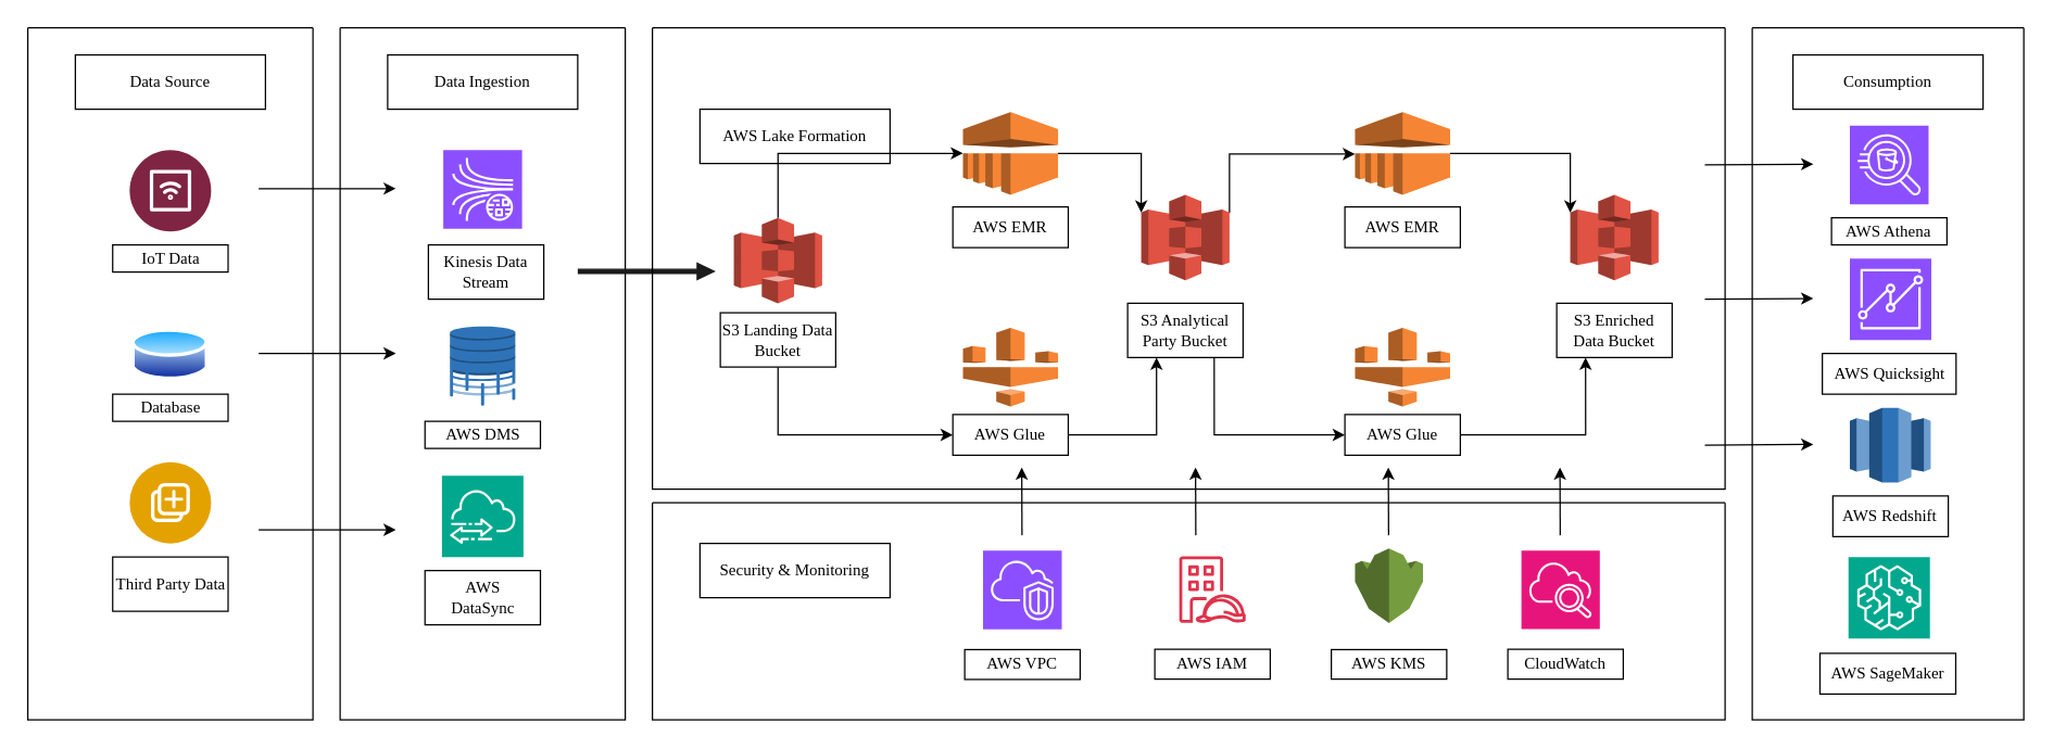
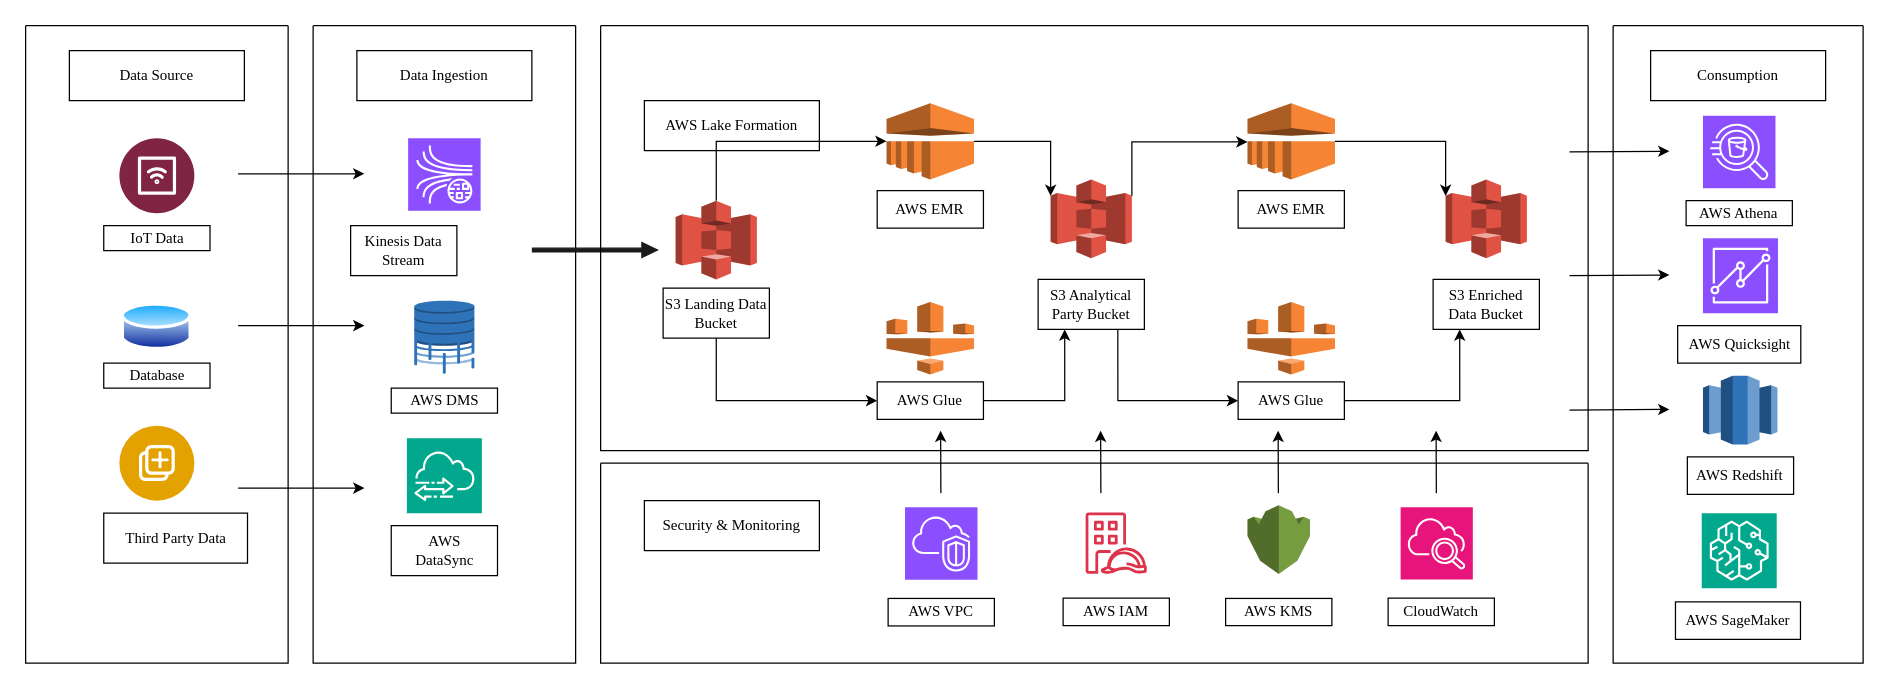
- <mxCell id="12" value="&lt;font face=&quot;Georgia&quot;&gt;Kinesis Data Stream&lt;/font&gt;" style="whiteSpace=wrap;html=1;" parent="10" vertex="1"><mxGeometry x="65" y="160" width="85" height="40" as="geometry" /></mxCell>
+ <mxCell id="12" value="&lt;font face=&quot;Georgia&quot;&gt;Kinesis Data Stream&lt;/font&gt;" style="whiteSpace=wrap;html=1;" parent="10" vertex="1"><mxGeometry x="30" y="160" width="85" height="40" as="geometry" /></mxCell>
- <mxCell id="9" value="&lt;font face=&quot;Georgia&quot;&gt;Third Party Data&lt;/font&gt;" style="whiteSpace=wrap;html=1;" parent="2" vertex="1"><mxGeometry x="62.5" y="390" width="85" height="40" as="geometry" /></mxCell>
+ <mxCell id="9" value="&lt;font face=&quot;Georgia&quot;&gt;Third Party Data&lt;/font&gt;" style="whiteSpace=wrap;html=1;" parent="2" vertex="1"><mxGeometry x="62.5" y="390" width="115" height="40" as="geometry" /></mxCell>
